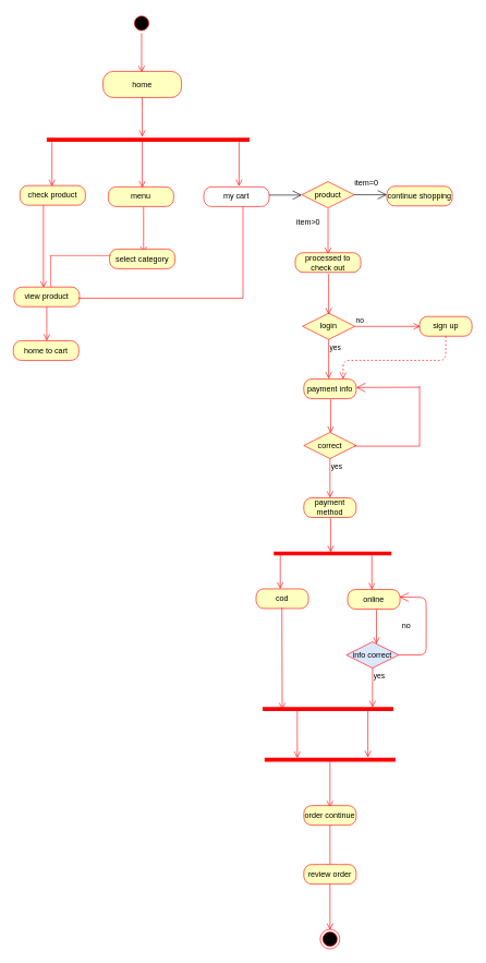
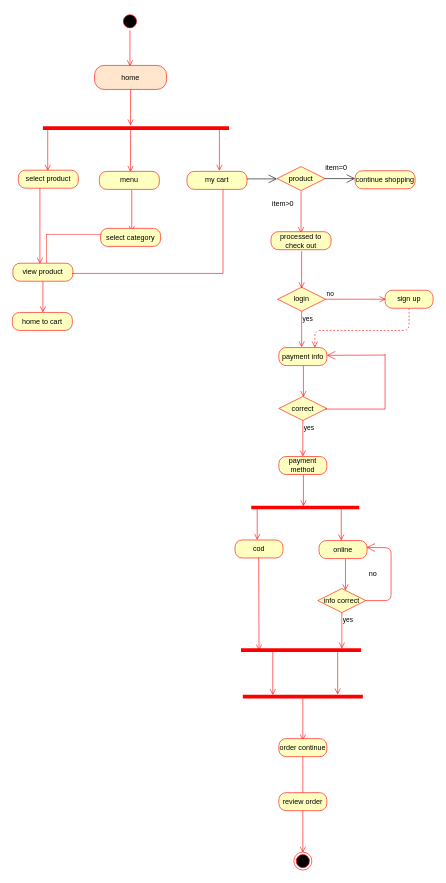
- <mxCell id="4" value="home" style="rounded=1;whiteSpace=wrap;html=1;arcSize=40;fontColor=#000000;fillColor=#ffffc0;strokeColor=#ff0000;" parent="1" vertex="1"><mxGeometry x="157" y="108.5" width="120" height="40" as="geometry" /></mxCell>
+ <mxCell id="4" value="home" style="rounded=1;whiteSpace=wrap;html=1;arcSize=40;fontColor=#000000;fillColor=#ffe6cc;strokeColor=#ff0000;" parent="1" vertex="1"><mxGeometry x="157" y="108.5" width="120" height="40" as="geometry" /></mxCell>
- <mxCell id="10" value="check product" style="rounded=1;whiteSpace=wrap;html=1;arcSize=40;fontColor=#000000;fillColor=#ffffc0;strokeColor=#ff0000;" parent="1" vertex="1"><mxGeometry x="30" y="283" width="100" height="30" as="geometry" /></mxCell>
+ <mxCell id="10" value="select product" style="rounded=1;whiteSpace=wrap;html=1;arcSize=40;fontColor=#000000;fillColor=#ffffc0;strokeColor=#ff0000;" parent="1" vertex="1"><mxGeometry x="30" y="283" width="100" height="30" as="geometry" /></mxCell>
- <mxCell id="12" value="my cart" style="rounded=1;whiteSpace=wrap;html=1;arcSize=40;fontColor=#000000;fillColor=#ffffff;strokeColor=#ff0000;" parent="1" vertex="1"><mxGeometry x="311" y="285" width="100" height="30" as="geometry" /></mxCell>
+ <mxCell id="12" value="my cart" style="rounded=1;whiteSpace=wrap;html=1;arcSize=40;fontColor=#000000;fillColor=#ffffc0;strokeColor=#ff0000;" parent="1" vertex="1"><mxGeometry x="311" y="285" width="100" height="30" as="geometry" /></mxCell>
- <mxCell id="47" value="info correct" style="rhombus;whiteSpace=wrap;html=1;fillColor=#dae8fc;strokeColor=#ff0000;" parent="1" vertex="1"><mxGeometry x="529" y="980" width="80" height="40" as="geometry" /></mxCell>
+ <mxCell id="47" value="info correct" style="rhombus;whiteSpace=wrap;html=1;fillColor=#ffffc0;strokeColor=#ff0000;" parent="1" vertex="1"><mxGeometry x="529" y="980" width="80" height="40" as="geometry" /></mxCell>
